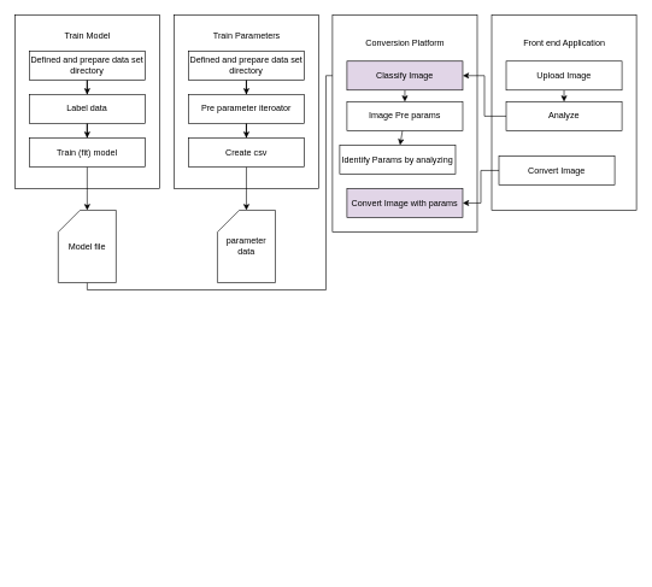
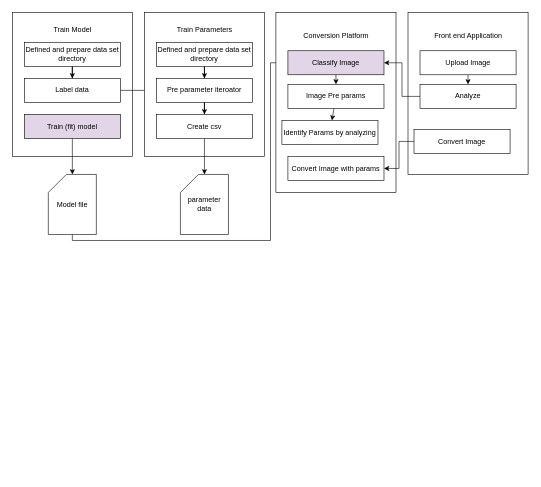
- <mxCell id="5" style="edgeStyle=orthogonalEdgeStyle;rounded=0;orthogonalLoop=1;jettySize=auto;html=1;" edge="1" parent="1" source="6" target="8"><mxGeometry relative="1" as="geometry" /></mxCell>
+ <mxCell id="5" style="edgeStyle=orthogonalEdgeStyle;rounded=0;orthogonalLoop=1;jettySize=auto;html=1;" edge="1" parent="1" source="6" target="14"><mxGeometry relative="1" as="geometry" /></mxCell>
- <mxCell id="8" value="Train (fit) model" style="rounded=0;whiteSpace=wrap;html=1;" vertex="1" parent="1"><mxGeometry x="40" y="190" width="160" height="40" as="geometry" /></mxCell>
+ <mxCell id="8" value="Train (fit) model" style="rounded=0;whiteSpace=wrap;html=1;fillColor=#e1d5e7;" vertex="1" parent="1"><mxGeometry x="40" y="190" width="160" height="40" as="geometry" /></mxCell>
- <mxCell id="36" value="Convert Image with params" style="rounded=0;whiteSpace=wrap;html=1;fillColor=#e1d5e7;" vertex="1" parent="1"><mxGeometry x="479" y="260" width="160" height="40" as="geometry" /></mxCell>
+ <mxCell id="36" value="Convert Image with params" style="rounded=0;whiteSpace=wrap;html=1;" vertex="1" parent="1"><mxGeometry x="479" y="260" width="160" height="40" as="geometry" /></mxCell>
